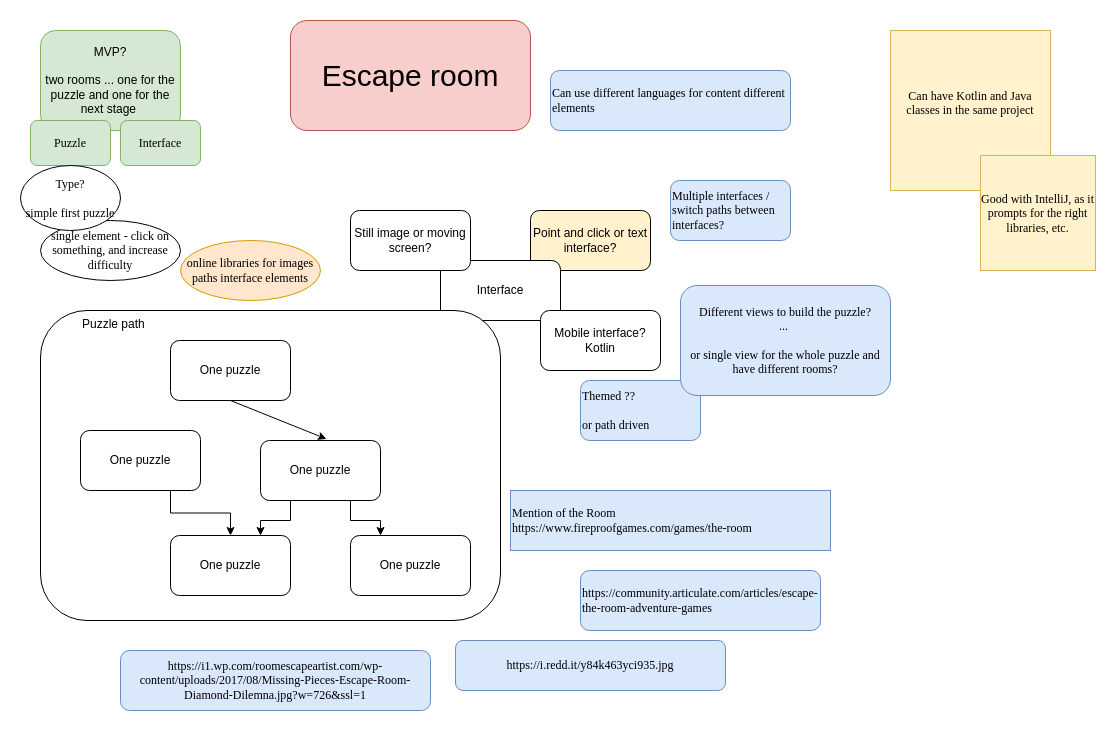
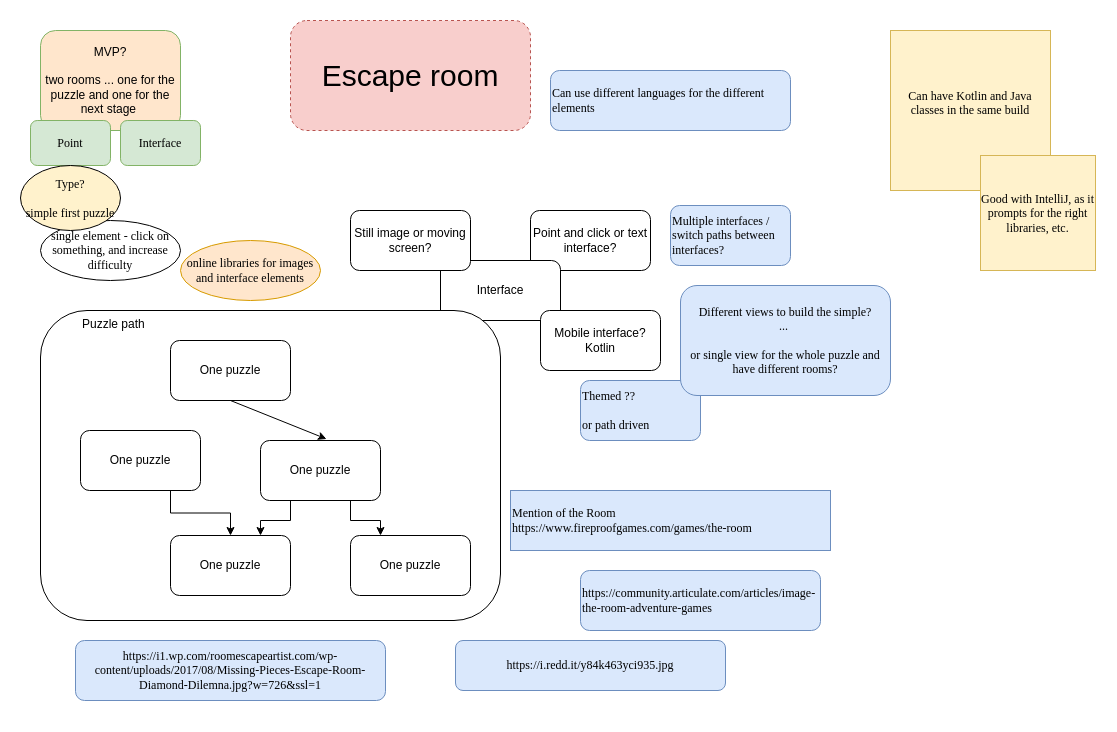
- <mxCell id="3" value="Escape room" style="rounded=1;whiteSpace=wrap;html=1;fontSize=30;fillColor=#f8cecc;strokeColor=#b85450;" vertex="1" parent="1"><mxGeometry x="290" y="20" width="240" height="110" as="geometry" /></mxCell>
+ <mxCell id="3" value="Escape room" style="rounded=1;whiteSpace=wrap;html=1;fontSize=30;fillColor=#f8cecc;strokeColor=#b85450;dashed=1;" vertex="1" parent="1"><mxGeometry x="290" y="20" width="240" height="110" as="geometry" /></mxCell>
- <mxCell id="4" value="MVP?&lt;br&gt;&lt;br&gt;two rooms ... one for the puzzle and one for the next stage&amp;nbsp;" style="rounded=1;whiteSpace=wrap;html=1;fillColor=#d5e8d4;strokeColor=#82b366;" vertex="1" parent="1"><mxGeometry x="40" y="30" width="140" height="100" as="geometry" /></mxCell>
+ <mxCell id="4" value="MVP?&lt;br&gt;&lt;br&gt;two rooms ... one for the puzzle and one for the next stage&amp;nbsp;" style="rounded=1;whiteSpace=wrap;html=1;fillColor=#ffe6cc;strokeColor=#82b366;" vertex="1" parent="1"><mxGeometry x="40" y="30" width="140" height="100" as="geometry" /></mxCell>
- <mxCell id="17" value="Can use different languages for content different elements" style="rounded=1;whiteSpace=wrap;html=1;fontSize=12;align=left;fontFamily=Comic Sans MS;fillColor=#dae8fc;strokeColor=#6c8ebf;" vertex="1" parent="1"><mxGeometry x="550" y="70" width="240" height="60" as="geometry" /></mxCell>
+ <mxCell id="17" value="Can use different languages for the different elements" style="rounded=1;whiteSpace=wrap;html=1;fontSize=12;align=left;fontFamily=Comic Sans MS;fillColor=#dae8fc;strokeColor=#6c8ebf;" vertex="1" parent="1"><mxGeometry x="550" y="70" width="240" height="60" as="geometry" /></mxCell>
- <mxCell id="31" value="Can have Kotlin and Java classes in the same project&lt;br&gt;&lt;br&gt;" style="whiteSpace=wrap;html=1;aspect=fixed;fontFamily=Comic Sans MS;fontSize=12;align=center;fillColor=#fff2cc;strokeColor=#d6b656;" vertex="1" parent="1"><mxGeometry x="890" y="30" width="160" height="160" as="geometry" /></mxCell>
+ <mxCell id="31" value="Can have Kotlin and Java classes in the same build&lt;br&gt;&lt;br&gt;" style="whiteSpace=wrap;html=1;aspect=fixed;fontFamily=Comic Sans MS;fontSize=12;align=center;fillColor=#fff2cc;strokeColor=#d6b656;" vertex="1" parent="1"><mxGeometry x="890" y="30" width="160" height="160" as="geometry" /></mxCell>
- <mxCell id="23" value="Puzzle" style="rounded=1;whiteSpace=wrap;html=1;fontFamily=Comic Sans MS;fontSize=12;align=center;fillColor=#d5e8d4;strokeColor=#82b366;" vertex="1" parent="1"><mxGeometry x="30" y="120" width="80" height="45" as="geometry" /></mxCell>
+ <mxCell id="23" value="Point" style="rounded=1;whiteSpace=wrap;html=1;fontFamily=Comic Sans MS;fontSize=12;align=center;fillColor=#d5e8d4;strokeColor=#82b366;" vertex="1" parent="1"><mxGeometry x="30" y="120" width="80" height="45" as="geometry" /></mxCell>
- <mxCell id="26" value="Type?&lt;br&gt;&lt;br&gt;simple first puzzle" style="ellipse;whiteSpace=wrap;html=1;fontFamily=Comic Sans MS;fontSize=12;align=center;" vertex="1" parent="1"><mxGeometry y="165" width="100" height="65" as="geometry" x="20" /></mxCell>
+ <mxCell id="26" value="Type?&lt;br&gt;&lt;br&gt;simple first puzzle" style="ellipse;whiteSpace=wrap;html=1;fontFamily=Comic Sans MS;fontSize=12;align=center;fillColor=#fff2cc;" vertex="1" parent="1"><mxGeometry y="165" width="100" height="65" as="geometry" x="20" /></mxCell>
- <mxCell id="18" value="Multiple interfaces / switch paths between interfaces?" style="rounded=1;whiteSpace=wrap;html=1;fontSize=12;align=left;fontFamily=Comic Sans MS;fillColor=#dae8fc;strokeColor=#6c8ebf;" vertex="1" parent="1"><mxGeometry x="670" y="180" width="120" height="60" as="geometry" /></mxCell>
+ <mxCell id="18" value="Multiple interfaces / switch paths between interfaces?" style="rounded=1;whiteSpace=wrap;html=1;fontSize=12;align=left;fontFamily=Comic Sans MS;fillColor=#dae8fc;strokeColor=#6c8ebf;" vertex="1" parent="1"><mxGeometry x="670" y="205" width="120" height="60" as="geometry" /></mxCell>
- <mxCell id="2" value="Point and click or text interface?" style="rounded=1;whiteSpace=wrap;html=1;fillColor=#fff2cc;" vertex="1" parent="1"><mxGeometry x="530" y="210" width="120" height="60" as="geometry" /></mxCell>
+ <mxCell id="2" value="Point and click or text interface?" style="rounded=1;whiteSpace=wrap;html=1;" vertex="1" parent="1"><mxGeometry x="530" y="210" width="120" height="60" as="geometry" /></mxCell>
- <mxCell id="28" value="online libraries for images paths interface elements" style="ellipse;whiteSpace=wrap;html=1;fontFamily=Comic Sans MS;fontSize=12;align=center;fillColor=#ffe6cc;strokeColor=#d79b00;" vertex="1" parent="1"><mxGeometry x="180" y="240" width="140" height="60" as="geometry" /></mxCell>
+ <mxCell id="28" value="online libraries for images and interface elements" style="ellipse;whiteSpace=wrap;html=1;fontFamily=Comic Sans MS;fontSize=12;align=center;fillColor=#ffe6cc;strokeColor=#d79b00;" vertex="1" parent="1"><mxGeometry x="180" y="240" width="140" height="60" as="geometry" /></mxCell>
- <mxCell id="22" value="Different views to build the puzzle?&lt;br&gt;...&amp;nbsp;&lt;br&gt;&lt;br&gt;or single view for the whole puzzle and have different rooms?" style="rounded=1;whiteSpace=wrap;html=1;fontFamily=Comic Sans MS;fontSize=12;align=center;fillColor=#dae8fc;strokeColor=#6c8ebf;" vertex="1" parent="1"><mxGeometry x="680" y="285" width="210" height="110" as="geometry" /></mxCell>
+ <mxCell id="22" value="Different views to build the simple?&lt;br&gt;...&amp;nbsp;&lt;br&gt;&lt;br&gt;or single view for the whole puzzle and have different rooms?" style="rounded=1;whiteSpace=wrap;html=1;fontFamily=Comic Sans MS;fontSize=12;align=center;fillColor=#dae8fc;strokeColor=#6c8ebf;" vertex="1" parent="1"><mxGeometry x="680" y="285" width="210" height="110" as="geometry" /></mxCell>
- <mxCell id="27" value="https://community.articulate.com/articles/escape-the-room-adventure-games" style="rounded=1;whiteSpace=wrap;html=1;fontSize=12;align=left;fontFamily=Comic Sans MS;fillColor=#dae8fc;strokeColor=#6c8ebf;" vertex="1" parent="1"><mxGeometry x="580" y="570" width="240" height="60" as="geometry" /></mxCell>
+ <mxCell id="27" value="https://community.articulate.com/articles/image-the-room-adventure-games" style="rounded=1;whiteSpace=wrap;html=1;fontSize=12;align=left;fontFamily=Comic Sans MS;fillColor=#dae8fc;strokeColor=#6c8ebf;" vertex="1" parent="1"><mxGeometry x="580" y="570" width="240" height="60" as="geometry" /></mxCell>
- <mxCell id="30" value="https://i1.wp.com/roomescapeartist.com/wp-content/uploads/2017/08/Missing-Pieces-Escape-Room-Diamond-Dilemna.jpg?w=726&amp;ssl=1" style="rounded=1;whiteSpace=wrap;html=1;fontFamily=Comic Sans MS;fontSize=12;align=center;fillColor=#dae8fc;strokeColor=#6c8ebf;" vertex="1" parent="1"><mxGeometry x="120" y="650" width="310" height="60" as="geometry" /></mxCell>
+ <mxCell id="30" value="https://i1.wp.com/roomescapeartist.com/wp-content/uploads/2017/08/Missing-Pieces-Escape-Room-Diamond-Dilemna.jpg?w=726&amp;ssl=1" style="rounded=1;whiteSpace=wrap;html=1;fontFamily=Comic Sans MS;fontSize=12;align=center;fillColor=#dae8fc;strokeColor=#6c8ebf;" vertex="1" parent="1"><mxGeometry x="75" y="640" width="310" height="60" as="geometry" /></mxCell>
